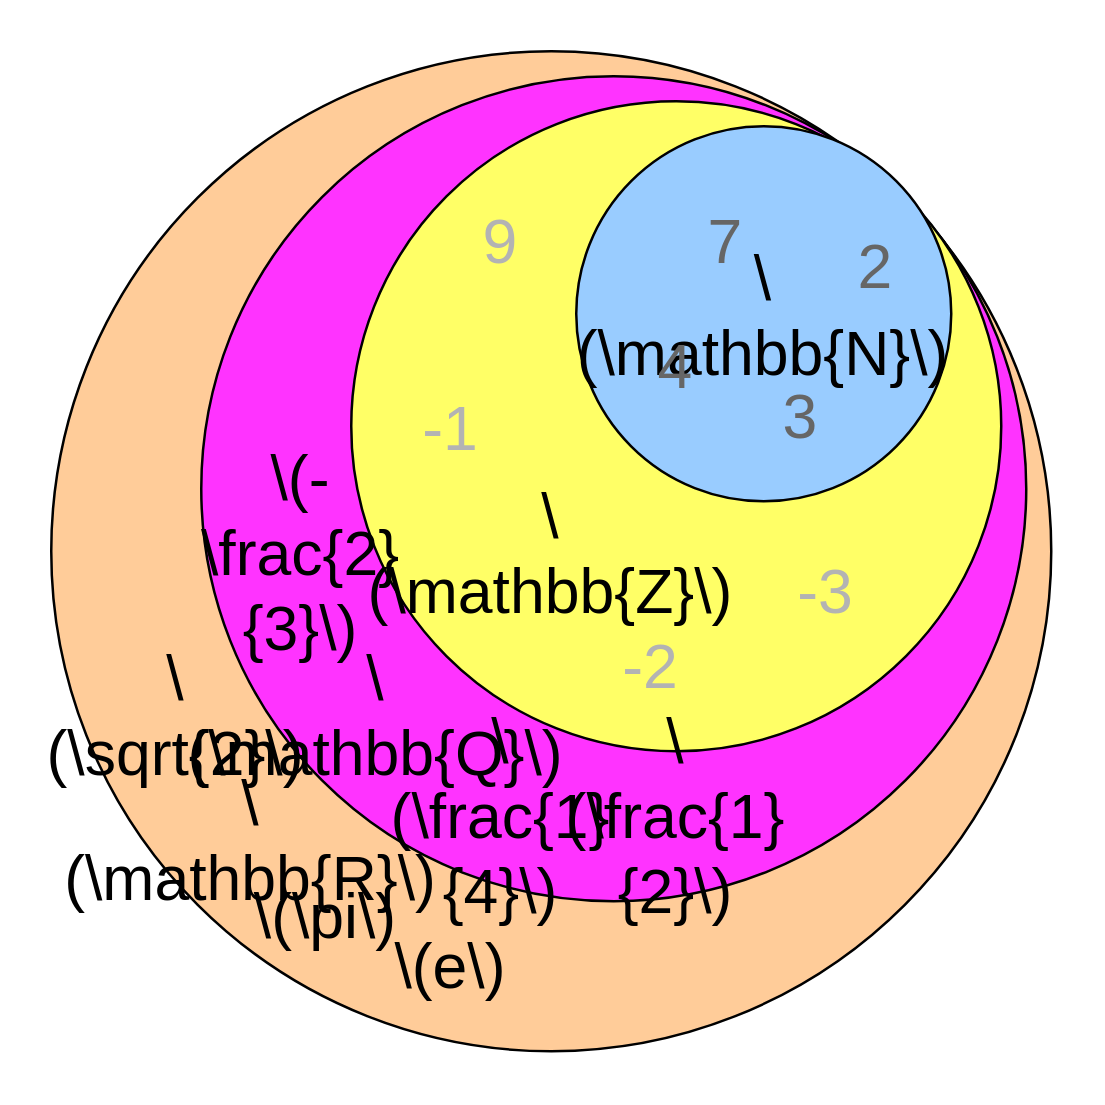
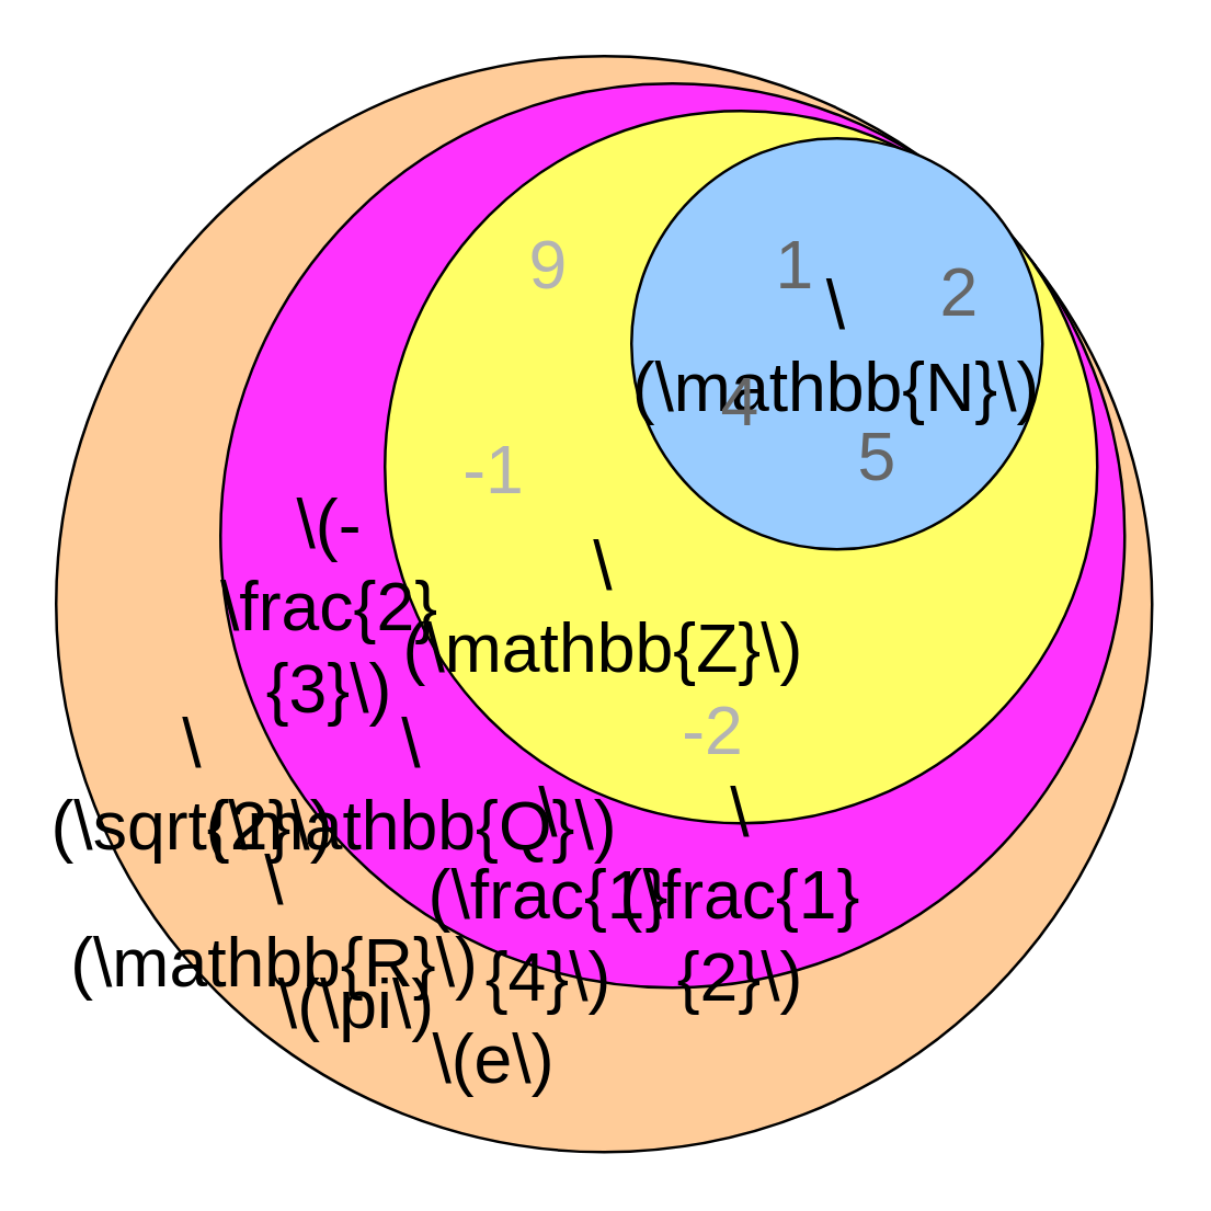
- <mxCell id="23" value="7" style="text;html=1;align=center;verticalAlign=middle;whiteSpace=wrap;rounded=0;fontSize=25;fontColor=#666666;" vertex="1" parent="1"><mxGeometry x="260" y="80" width="60" height="30" as="geometry" /></mxCell>
+ <mxCell id="23" value="1" style="text;html=1;align=center;verticalAlign=middle;whiteSpace=wrap;rounded=0;fontSize=25;fontColor=#666666;" vertex="1" parent="1"><mxGeometry x="260" y="80" width="60" height="30" as="geometry" /></mxCell>
- <mxCell id="21" value="3" style="text;html=1;align=center;verticalAlign=middle;whiteSpace=wrap;rounded=0;fontSize=25;fontColor=#666666;" vertex="1" parent="1"><mxGeometry x="290" y="150" width="60" height="30" as="geometry" /></mxCell>
+ <mxCell id="21" value="5" style="text;html=1;align=center;verticalAlign=middle;whiteSpace=wrap;rounded=0;fontSize=25;fontColor=#666666;" vertex="1" parent="1"><mxGeometry x="290" y="150" width="60" height="30" as="geometry" /></mxCell>
- <mxCell id="16" value="-3" style="text;html=1;align=center;verticalAlign=middle;whiteSpace=wrap;rounded=0;fontSize=25;fontColor=#B3B3B3;" vertex="1" parent="1"><mxGeometry x="300" y="220" width="60" height="30" as="geometry" /></mxCell>
